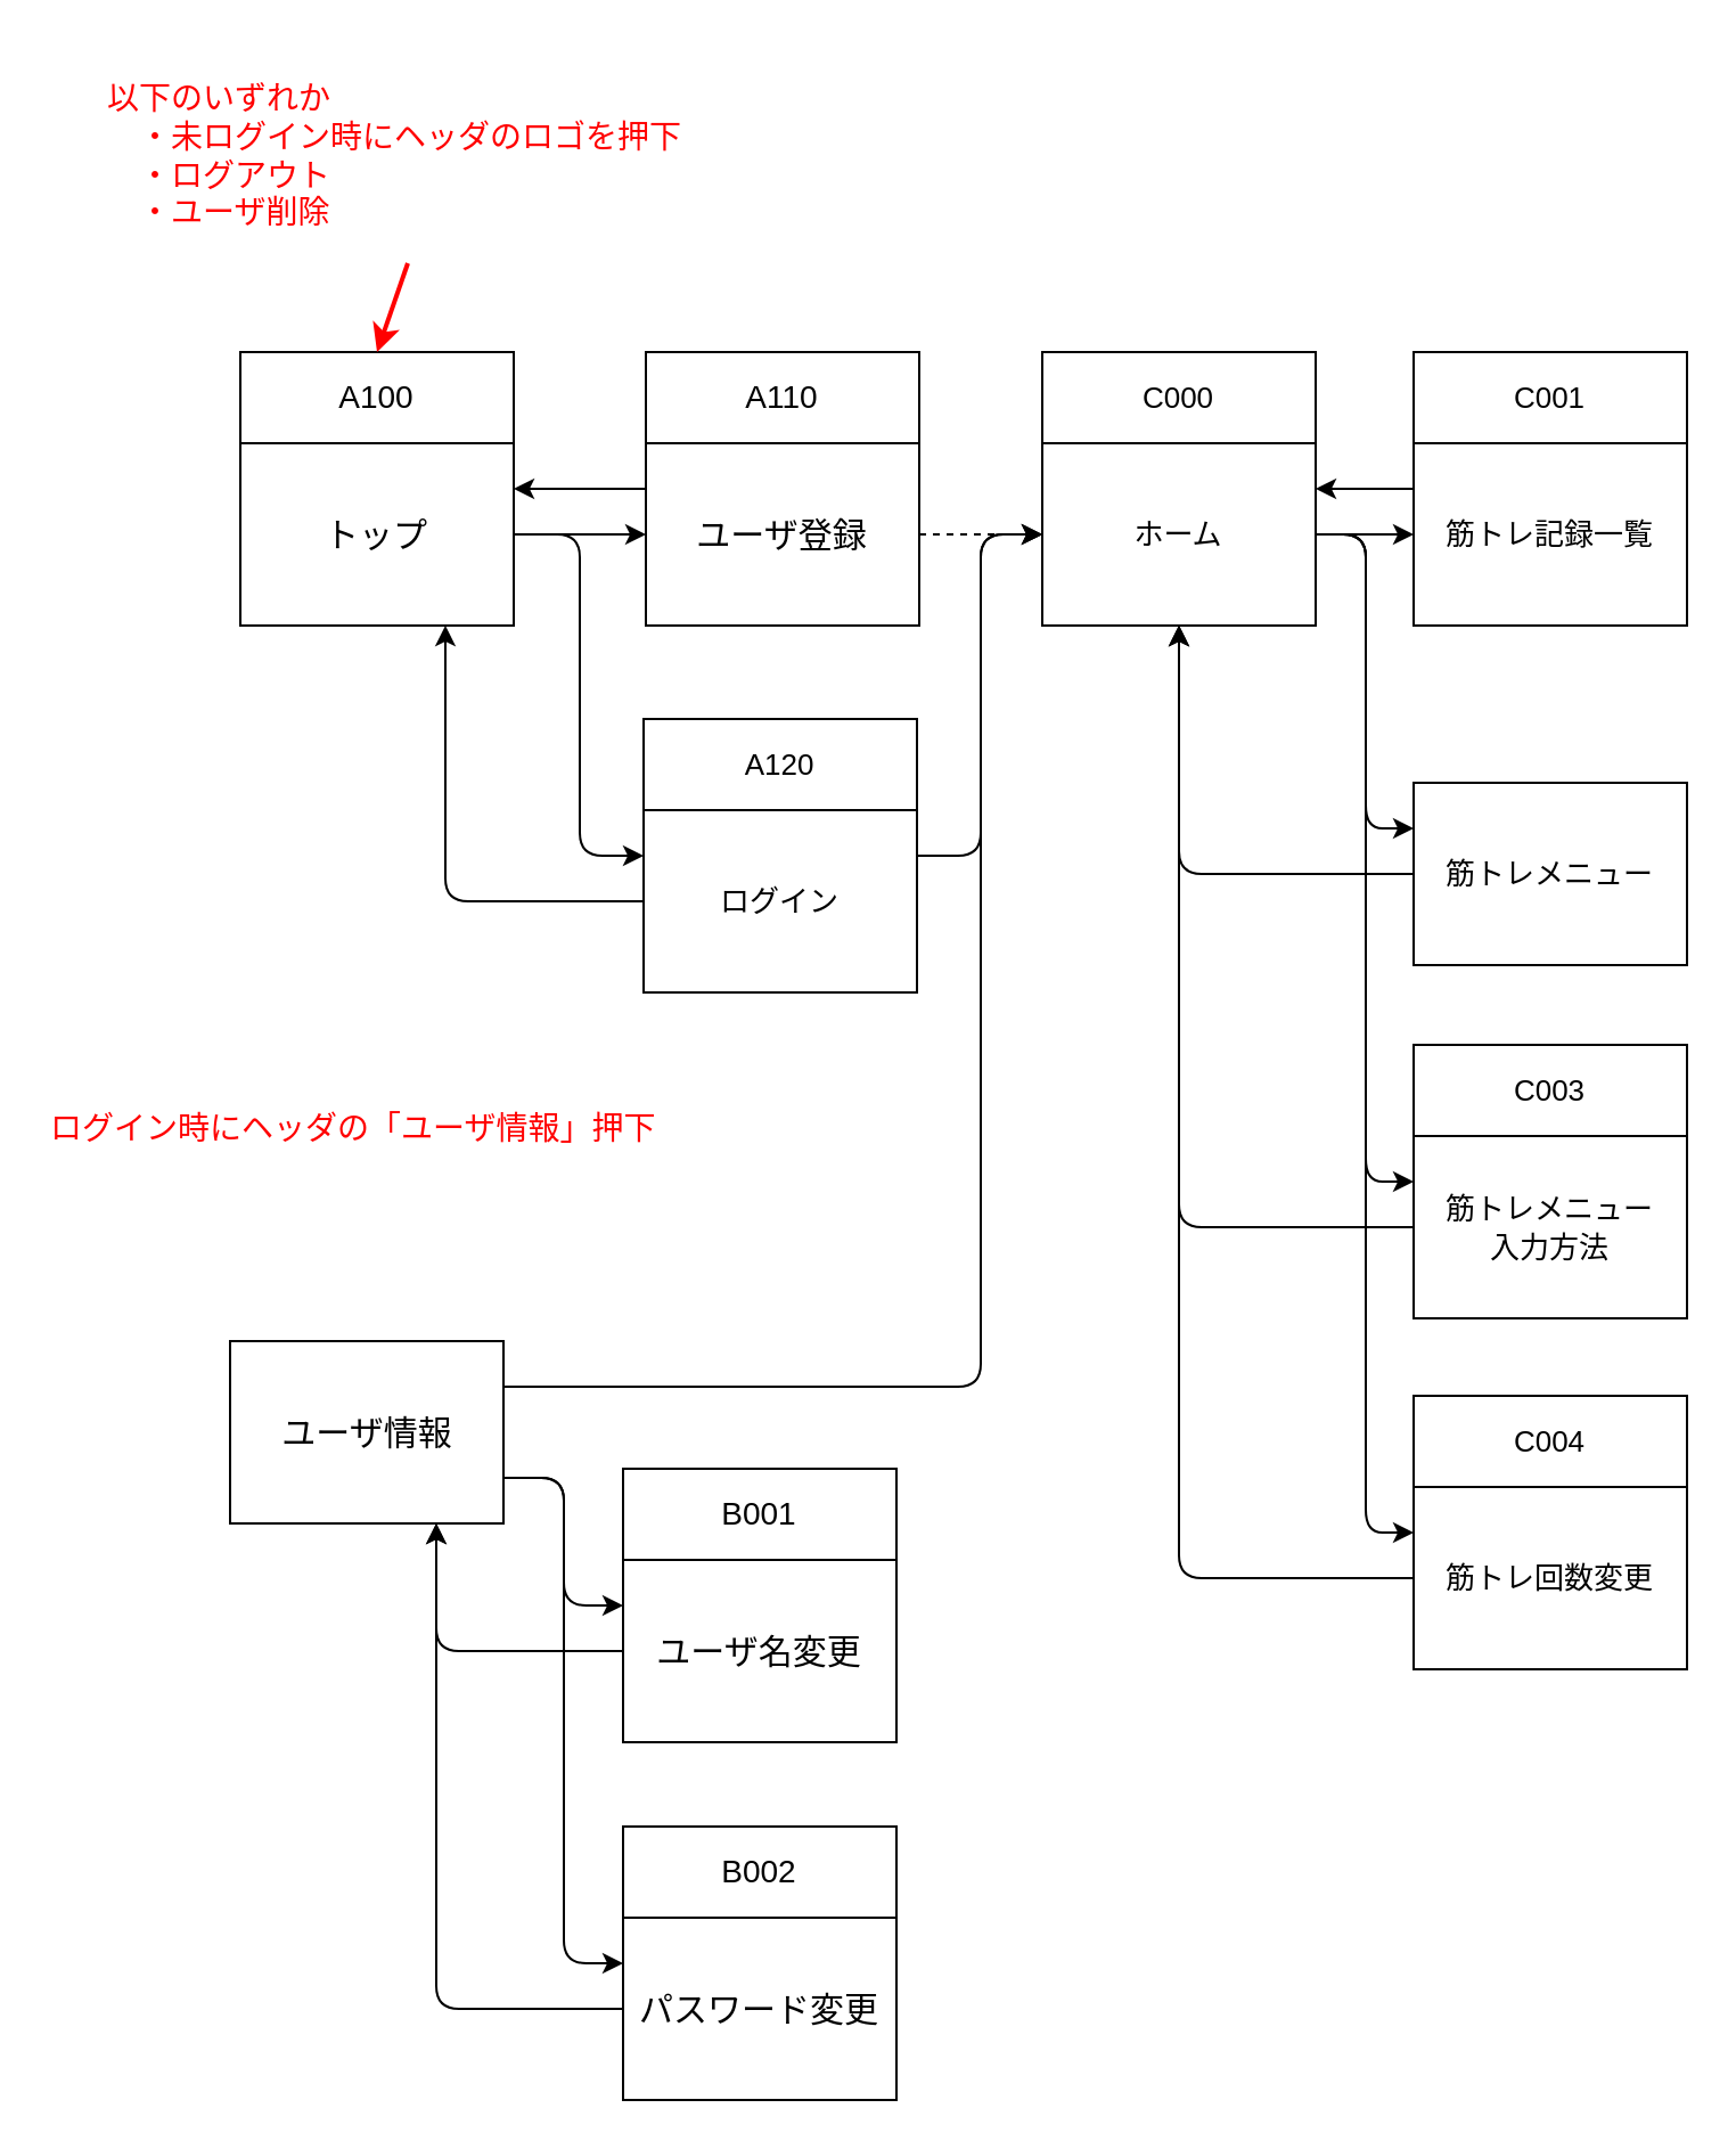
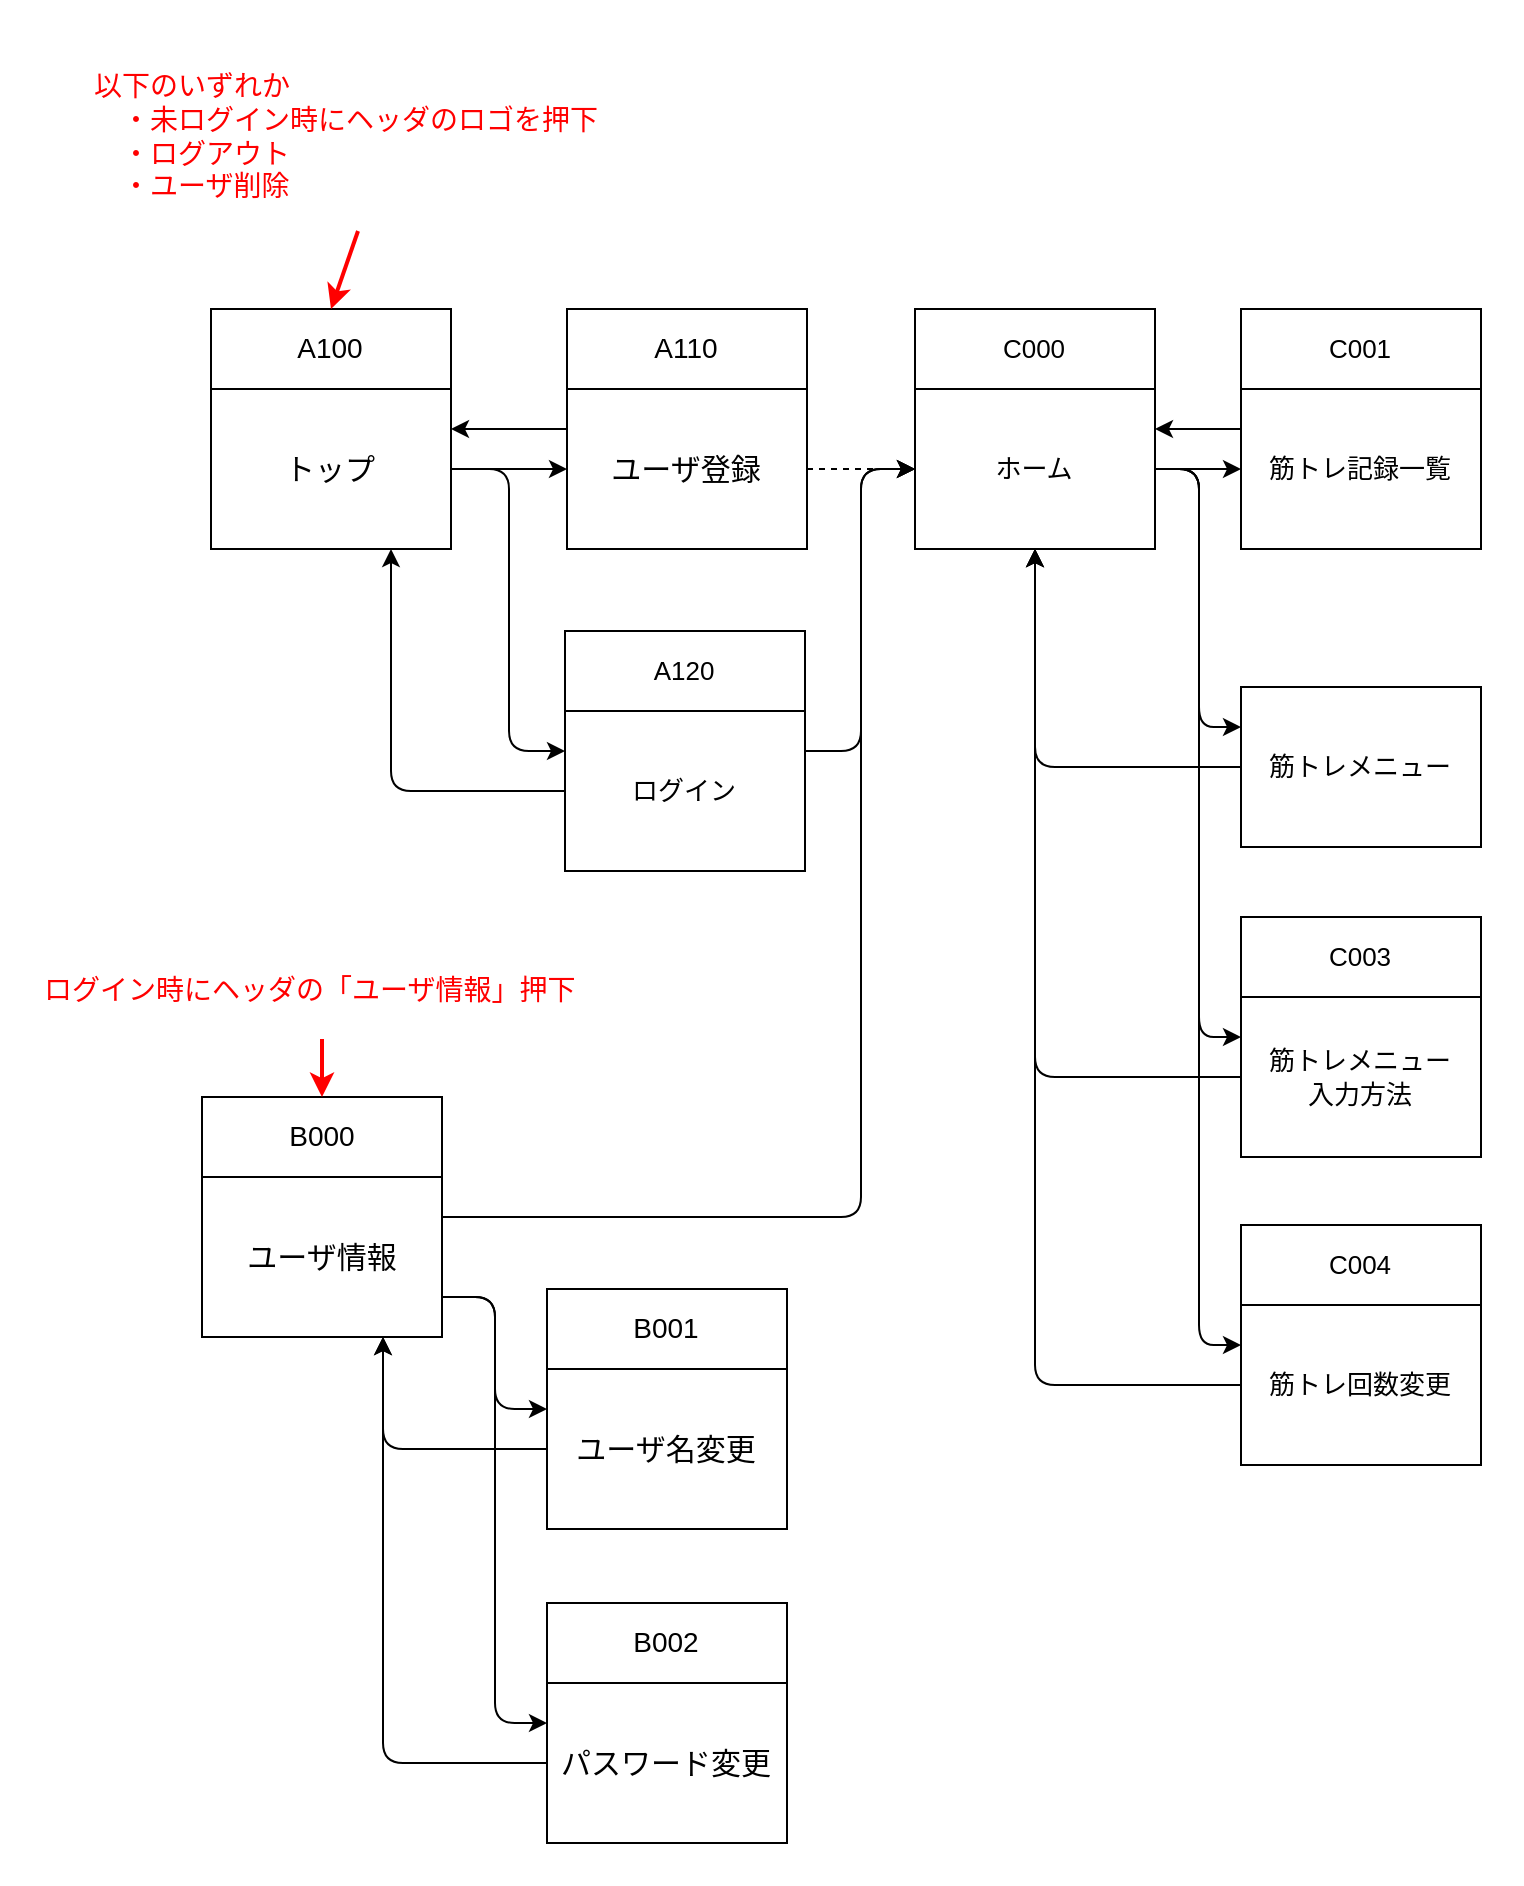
+ <mxCell id="38" value="" style="endArrow=classic;html=1;fontSize=14;fontColor=#FF0000;entryX=0.5;entryY=0;entryDx=0;entryDy=0;labelBackgroundColor=#FF0000;labelBorderColor=#FF0000;strokeColor=#FF0000;strokeWidth=2;exitX=0.5;exitY=1;exitDx=0;exitDy=0;" edge="1" parent="1" target="36" source="39"><mxGeometry width="50" height="50" relative="1" as="geometry"><mxPoint x="143.5" y="498" as="sourcePoint" /><mxPoint x="590.5" y="406" as="targetPoint" /><Array as="points" /></mxGeometry></mxCell>
+ <mxCell id="36" value="B000" style="rounded=0;whiteSpace=wrap;html=1;fontSize=14;" vertex="1" parent="35"><mxGeometry width="120" height="40" as="geometry" /></mxCell>
